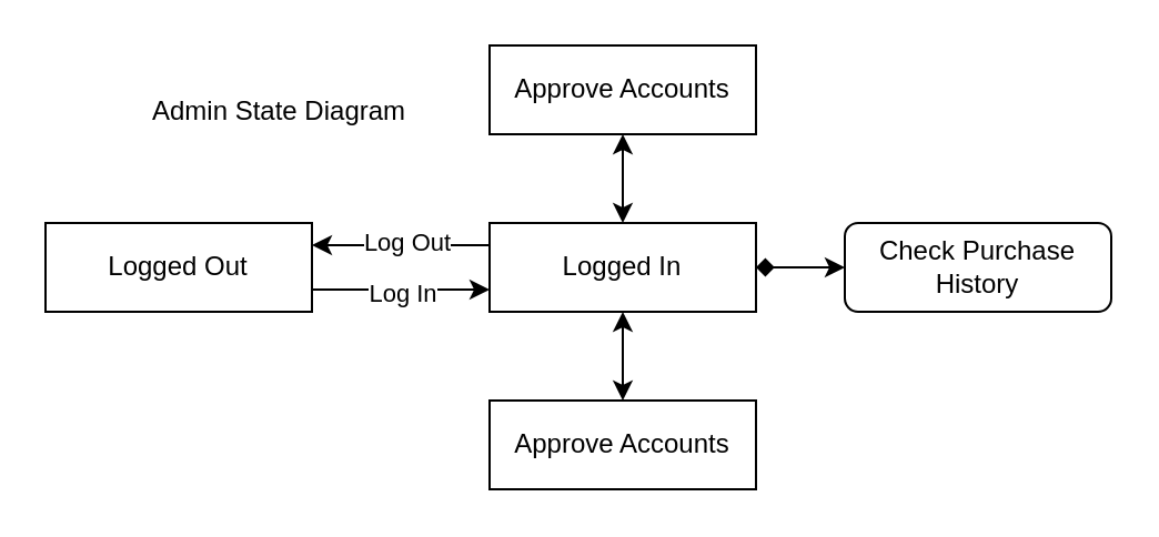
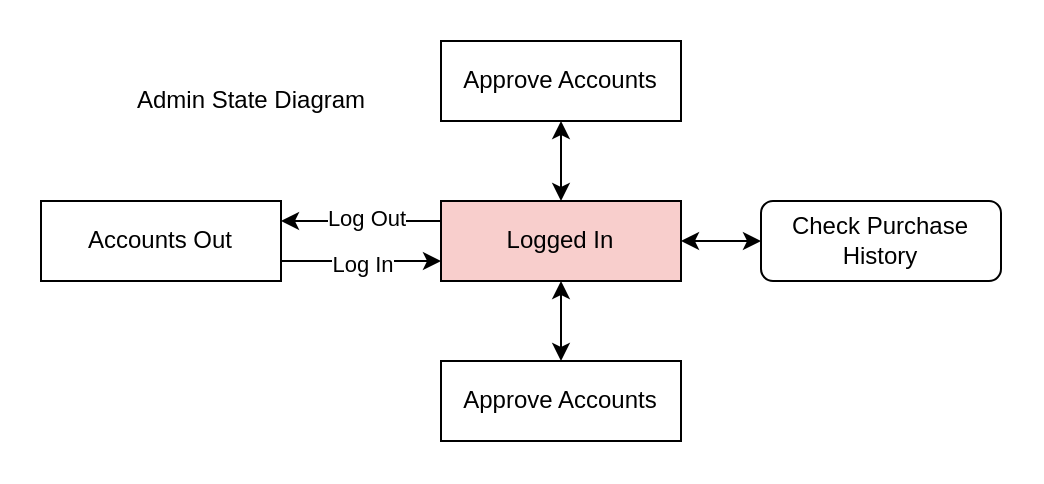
- <mxCell id="4" value="Logged Out" style="rounded=0;whiteSpace=wrap;html=1;" vertex="1" parent="1"><mxGeometry x="20" y="100" width="120" height="40" as="geometry" /></mxCell>
+ <mxCell id="4" value="Accounts Out" style="rounded=0;whiteSpace=wrap;html=1;" vertex="1" parent="1"><mxGeometry x="20" y="100" width="120" height="40" as="geometry" /></mxCell>
- <mxCell id="7" value="Logged In" style="rounded=0;whiteSpace=wrap;html=1;" vertex="1" parent="1"><mxGeometry x="220" y="100" width="120" height="40" as="geometry" /></mxCell>
+ <mxCell id="7" value="Logged In" style="rounded=0;whiteSpace=wrap;html=1;fillColor=#f8cecc;" vertex="1" parent="1"><mxGeometry x="220" y="100" width="120" height="40" as="geometry" /></mxCell>
- <mxCell id="13" value="" style="endArrow=diamond;startArrow=classic;html=1;rounded=0;entryX=1;entryY=0.5;entryDx=0;entryDy=0;exitX=0;exitY=0.5;exitDx=0;exitDy=0;" edge="1" parent="1" source="12" target="7"><mxGeometry width="50" height="50" relative="1" as="geometry"><mxPoint x="300" y="310" as="sourcePoint" /><mxPoint x="350" y="260" as="targetPoint" /></mxGeometry></mxCell>
+ <mxCell id="13" value="" style="endArrow=classic;startArrow=classic;html=1;rounded=0;entryX=1;entryY=0.5;entryDx=0;entryDy=0;exitX=0;exitY=0.5;exitDx=0;exitDy=0;" edge="1" parent="1" source="12" target="7"><mxGeometry width="50" height="50" relative="1" as="geometry"><mxPoint x="300" y="310" as="sourcePoint" /><mxPoint x="350" y="260" as="targetPoint" /></mxGeometry></mxCell>
